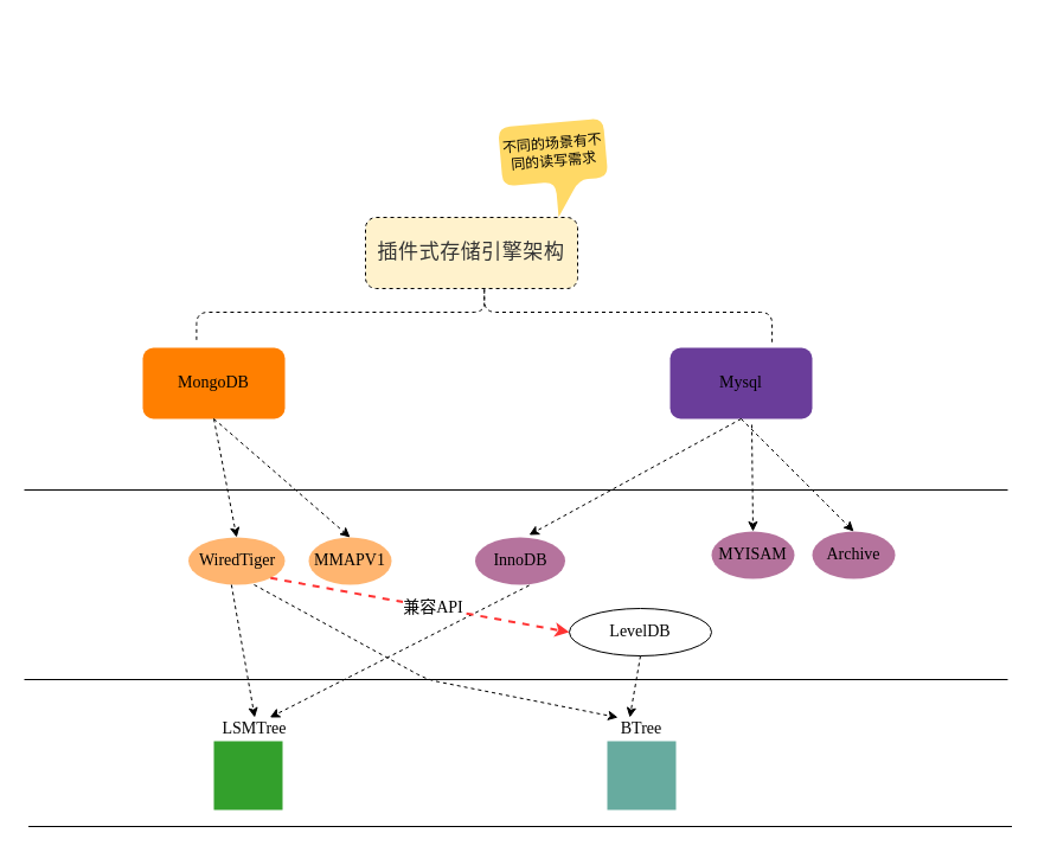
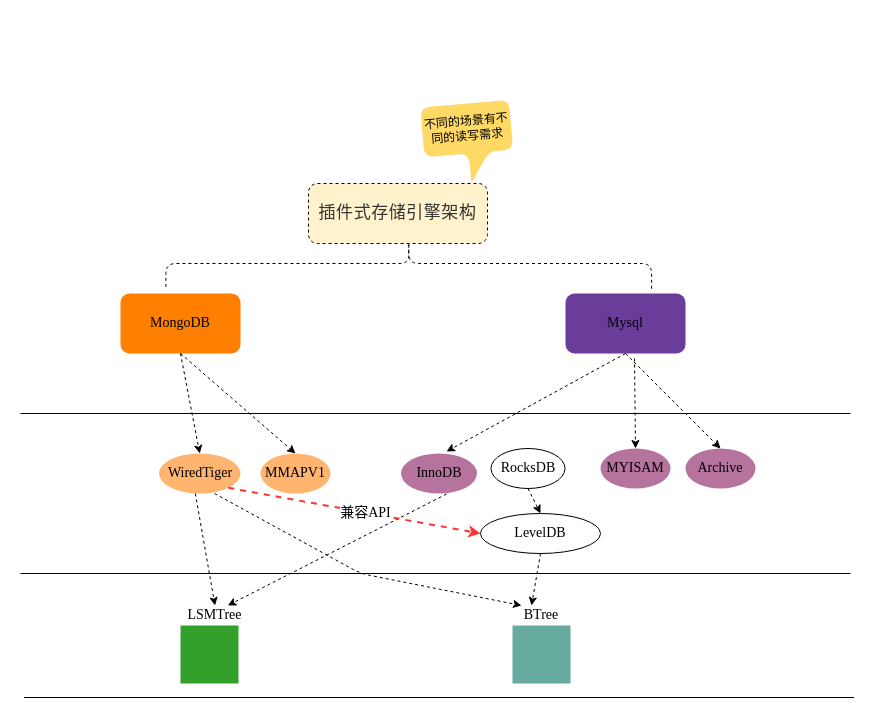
+ <mxCell id="16" value="RocksDB" style="ellipse;whiteSpace=wrap;html=1;rounded=1;fillColor=none;fontFamily=Comic Sans MS;fontSize=14;" parent="1" vertex="1"><mxGeometry x="490.5" y="448" width="74" height="40" as="geometry" /></mxCell>
+ <mxCell id="17" value="" style="endArrow=classic;html=1;fontFamily=Comic Sans MS;fontSize=14;exitX=0.5;exitY=1;exitDx=0;exitDy=0;entryX=0.5;entryY=0;entryDx=0;entryDy=0;dashed=1;" parent="1" source="16" target="15" edge="1"><mxGeometry width="50" height="50" relative="1" as="geometry"><mxPoint x="222.02" y="503" as="sourcePoint" /><mxPoint x="228.5" y="651" as="targetPoint" /></mxGeometry></mxCell>
